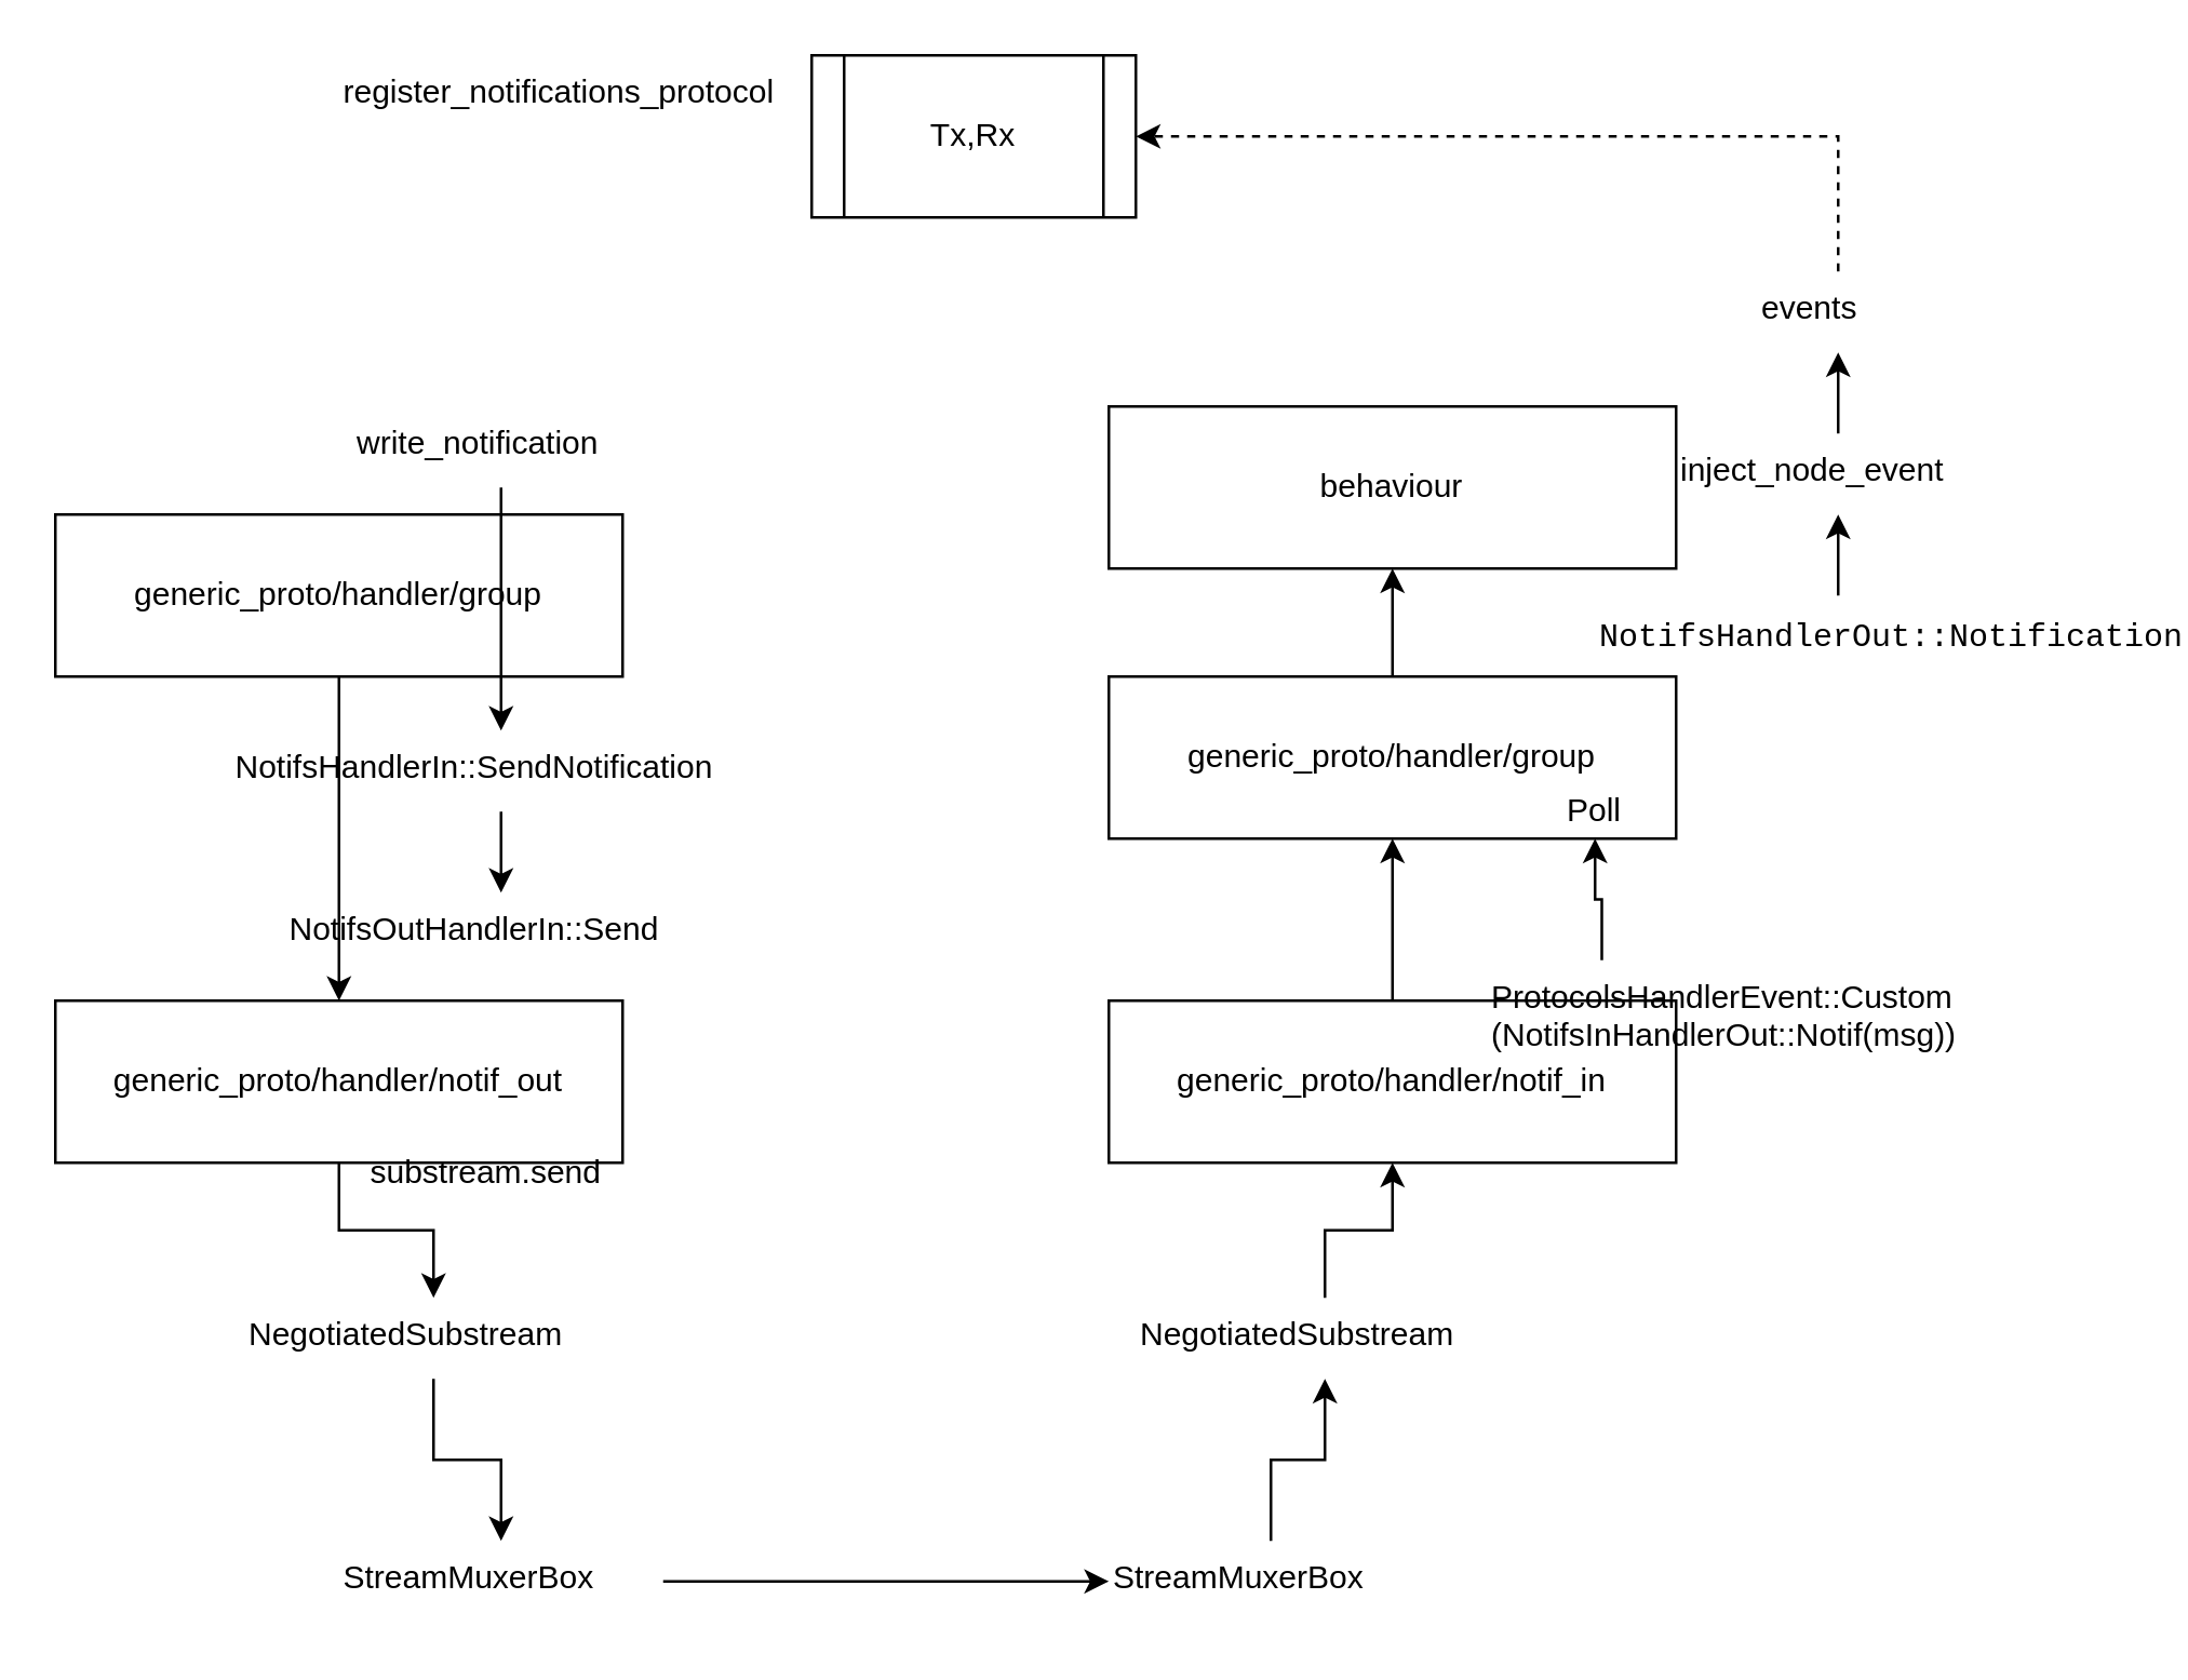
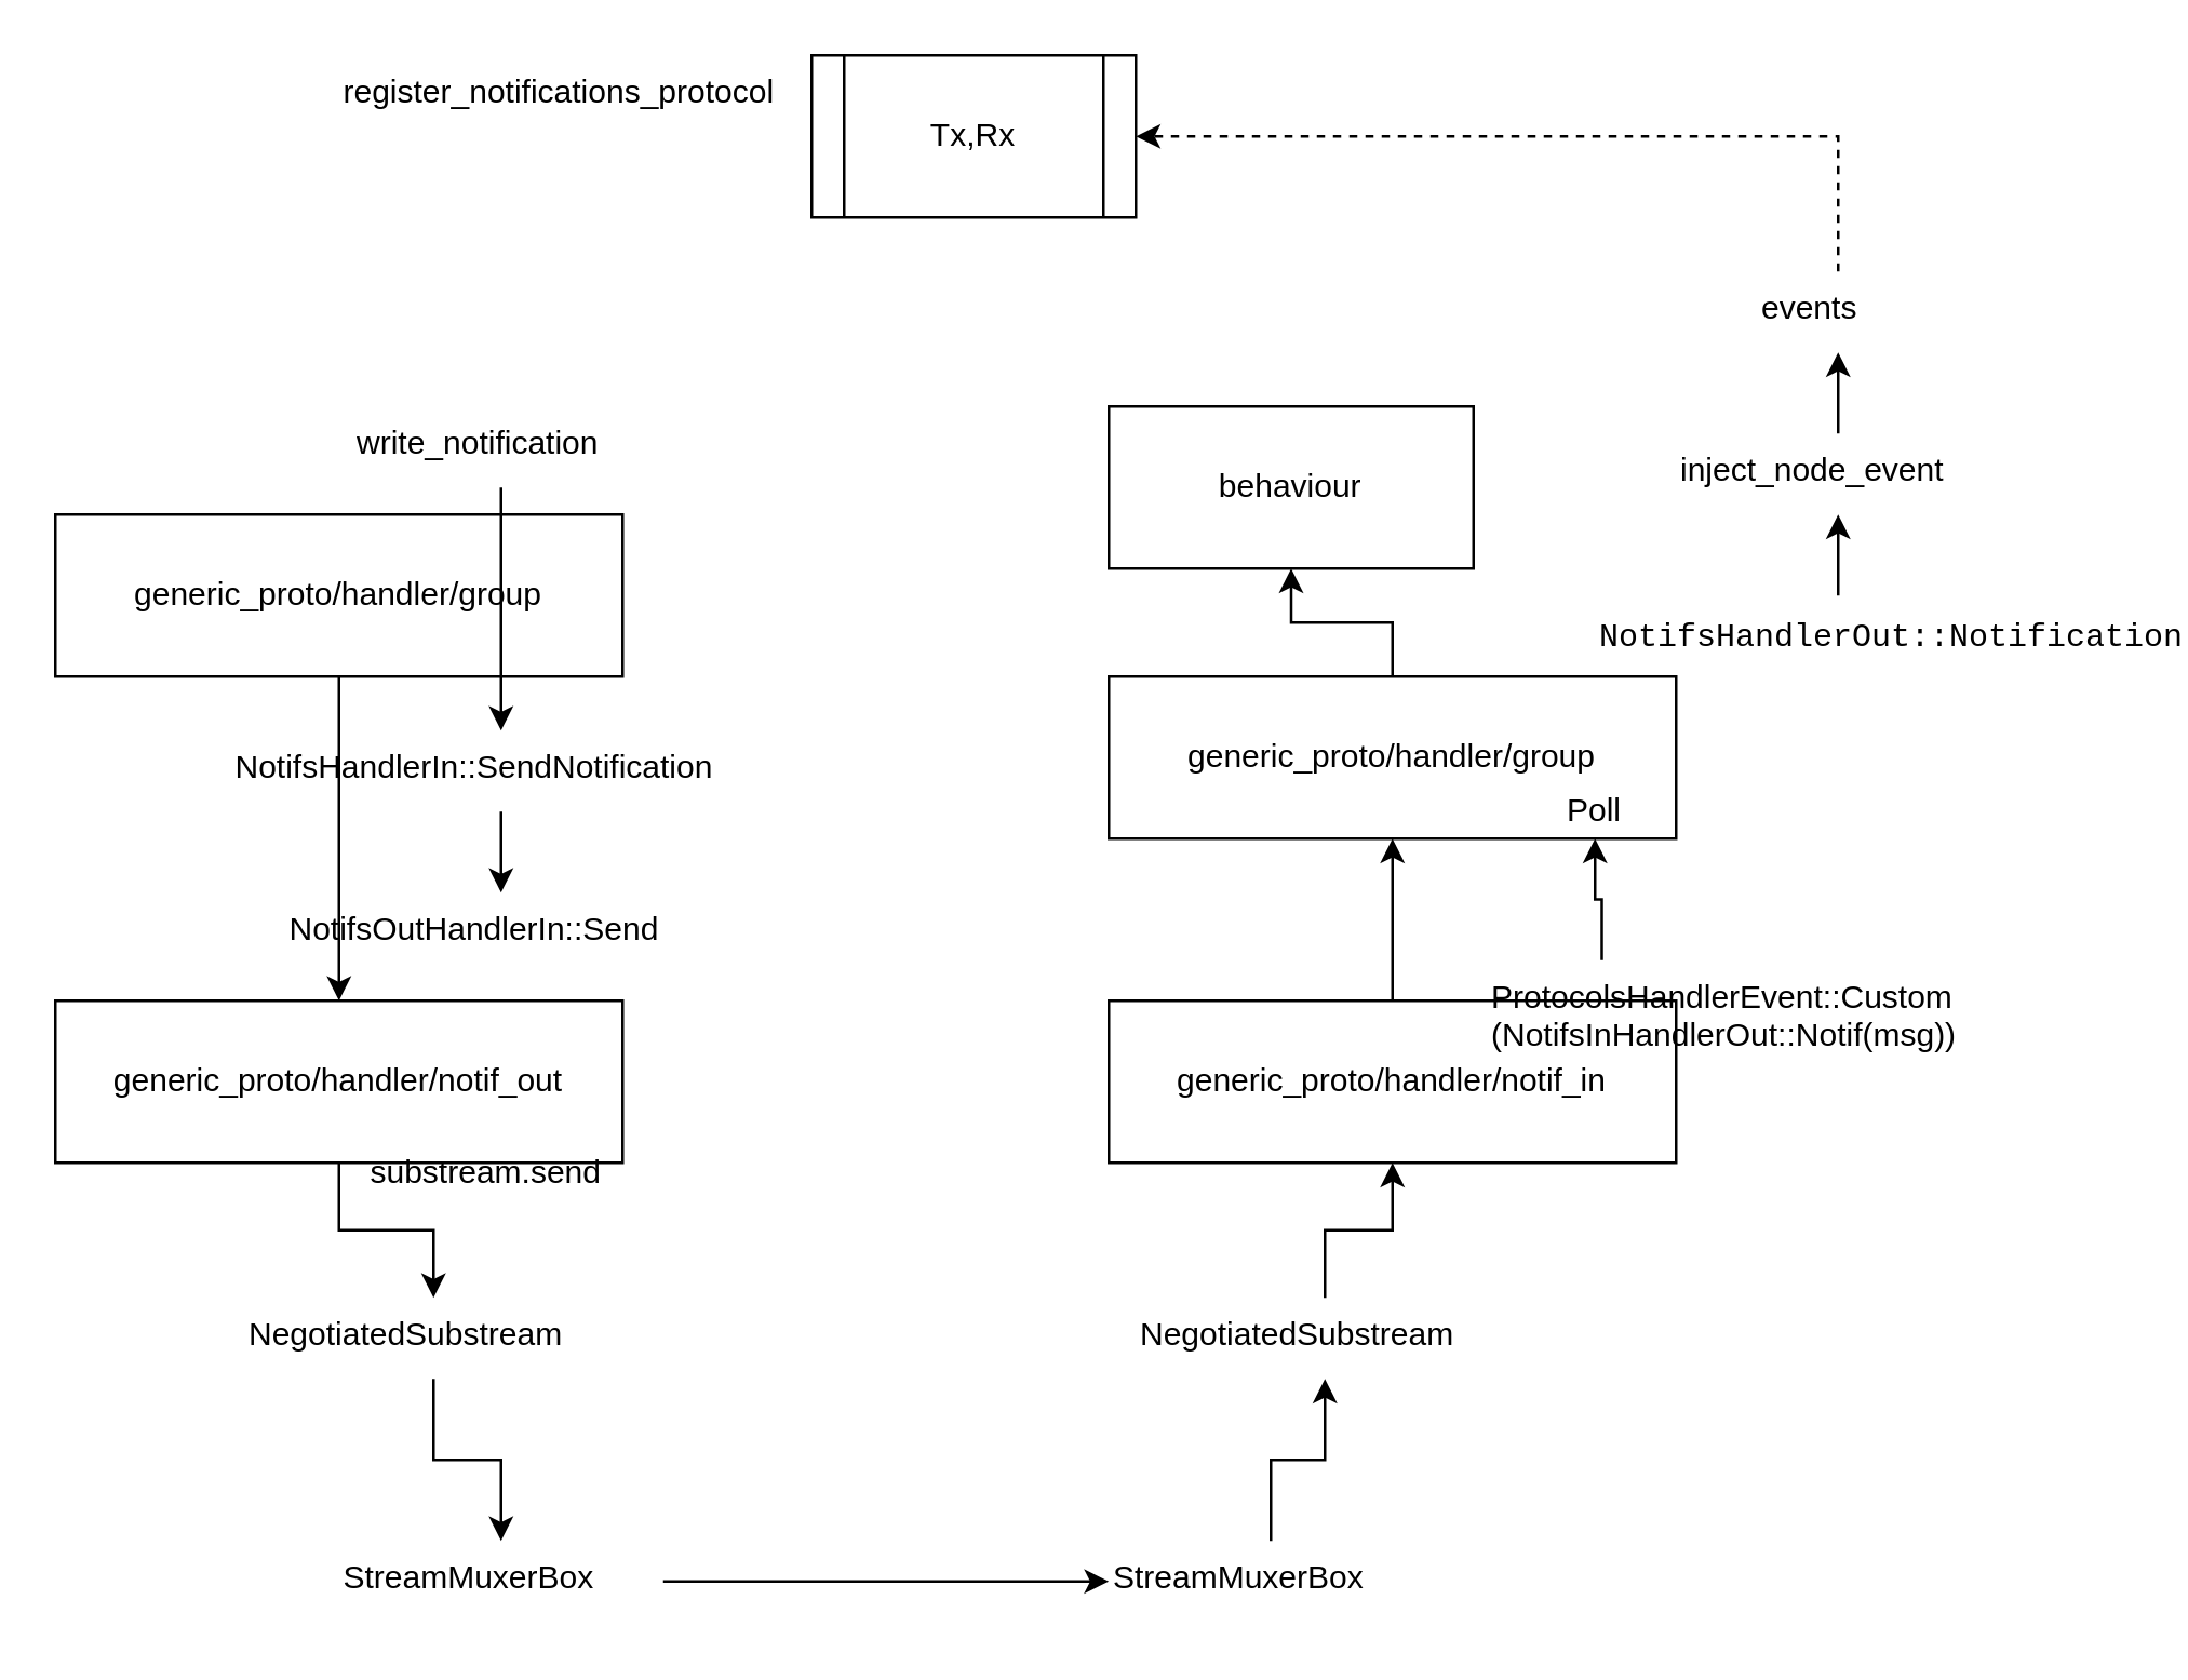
- <mxCell id="29" value="behaviour" style="rounded=0;whiteSpace=wrap;html=1;" vertex="1" parent="1"><mxGeometry x="410" y="150" width="210" height="60" as="geometry" /></mxCell>
+ <mxCell id="29" value="behaviour" style="rounded=0;whiteSpace=wrap;html=1;" vertex="1" parent="1"><mxGeometry x="410" y="150" width="135" height="60" as="geometry" /></mxCell>
